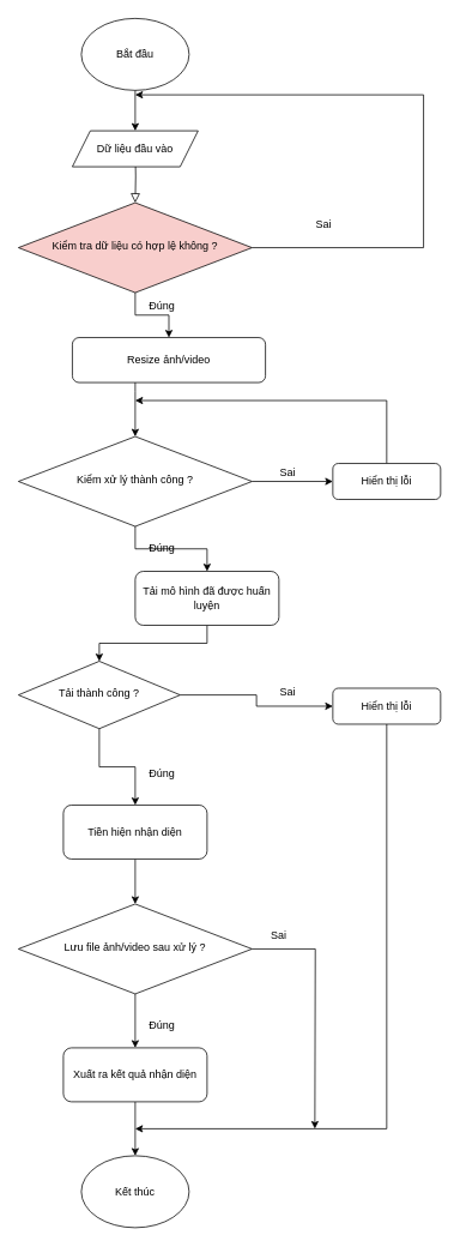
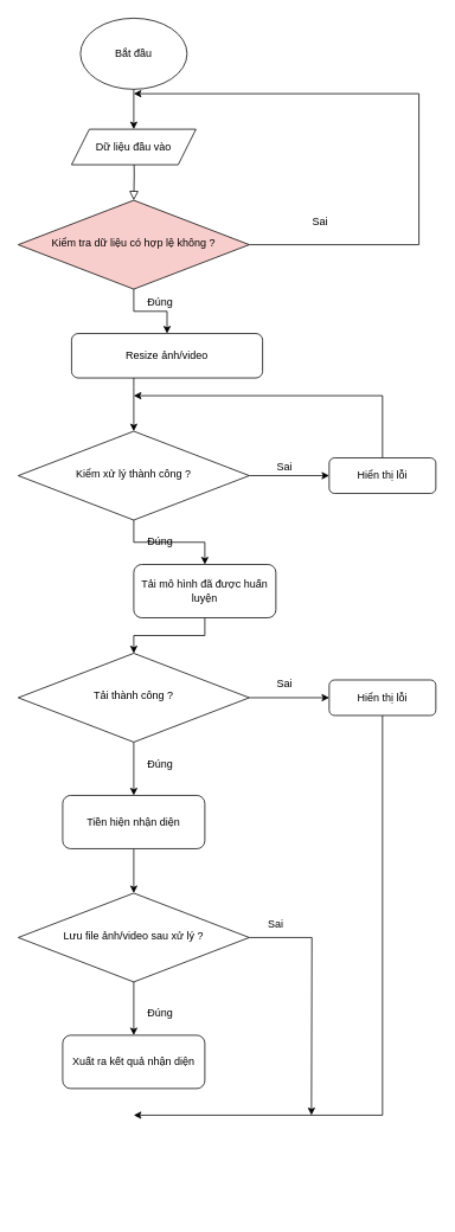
- <mxCell id="22" value="Tải thành công ?" style="rhombus;whiteSpace=wrap;html=1;shadow=0;fontFamily=Helvetica;fontSize=12;align=center;strokeWidth=1;spacing=6;spacingTop=-4;" vertex="1" parent="1"><mxGeometry x="20" y="735" width="180" height="75" as="geometry" /></mxCell>
+ <mxCell id="22" value="Tải thành công ?" style="rhombus;whiteSpace=wrap;html=1;shadow=0;fontFamily=Helvetica;fontSize=12;align=center;strokeWidth=1;spacing=6;spacingTop=-4;" vertex="1" parent="1"><mxGeometry x="20" y="735" width="260" height="100" as="geometry" /></mxCell>
- <mxCell id="34" value="" style="edgeStyle=orthogonalEdgeStyle;rounded=0;orthogonalLoop=1;jettySize=auto;html=1;" edge="1" parent="1" source="35" target="10"><mxGeometry relative="1" as="geometry" /></mxCell>
- <mxCell id="10" value="Kết thúc" style="ellipse;whiteSpace=wrap;html=1;" vertex="1" parent="1"><mxGeometry x="90" y="1285" width="120" height="80" as="geometry" /></mxCell>
